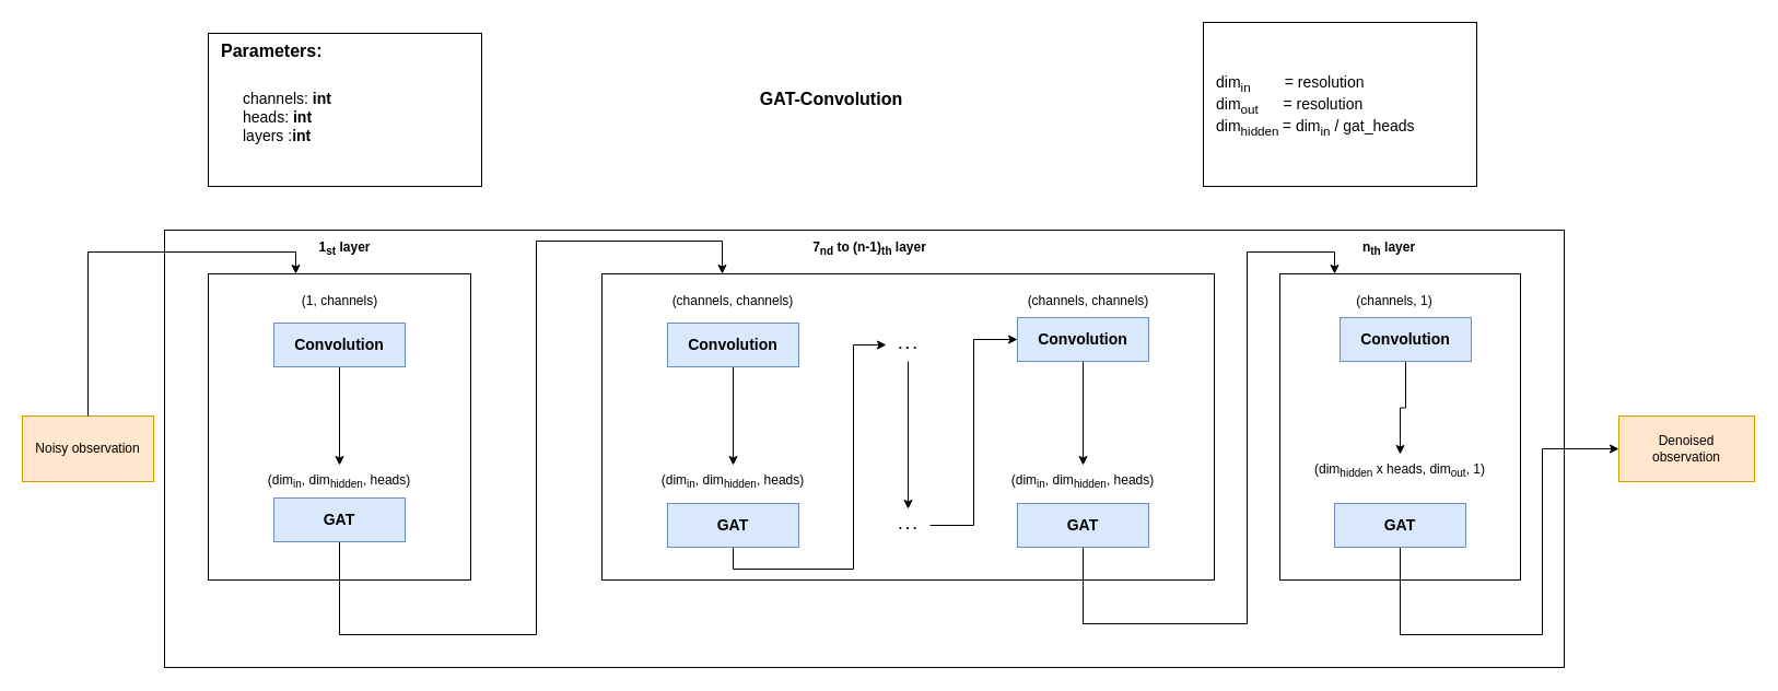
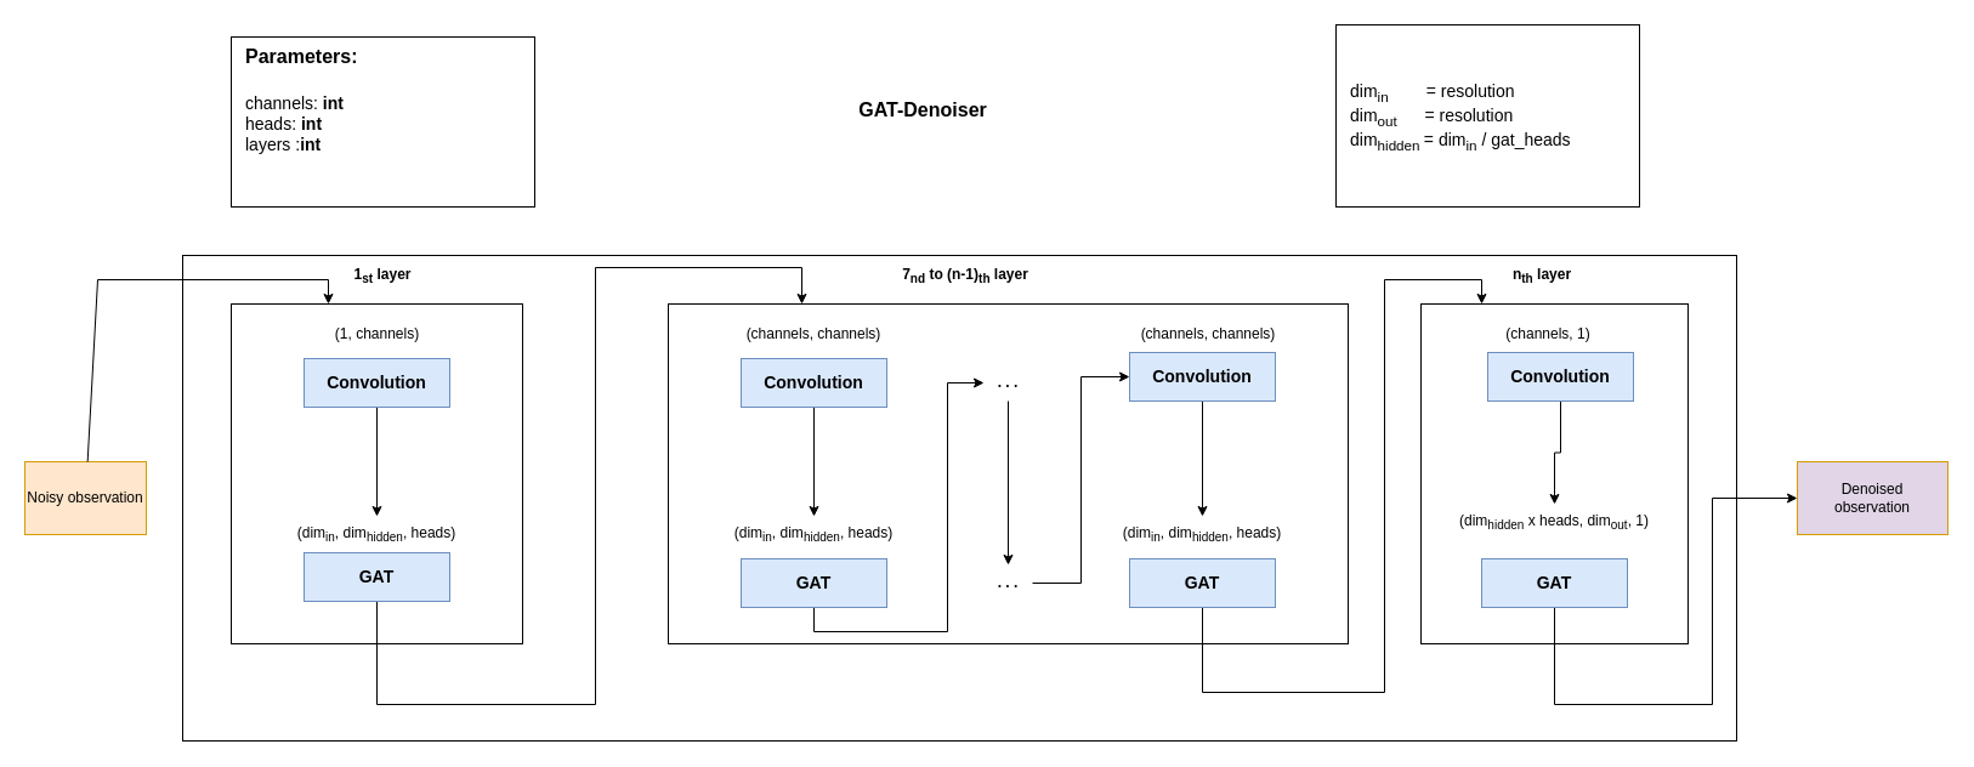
- <mxCell id="5" value="GAT-Convolution" style="text;html=1;strokeColor=none;fillColor=none;align=center;verticalAlign=middle;whiteSpace=wrap;rounded=0;fontStyle=1;fontSize=16;" parent="1" vertex="1"><mxGeometry x="660" y="70" width="200" height="40" as="geometry" /></mxCell>
+ <mxCell id="5" value="GAT-Denoiser" style="text;html=1;strokeColor=none;fillColor=none;align=center;verticalAlign=middle;whiteSpace=wrap;rounded=0;fontStyle=1;fontSize=16;" parent="1" vertex="1"><mxGeometry x="660" y="70" width="200" height="40" as="geometry" /></mxCell>
- <mxCell id="16" value="channels: &lt;b&gt;int&lt;/b&gt;&lt;br&gt;heads: &lt;b&gt;int&lt;/b&gt;&lt;br&gt;layers :&lt;b&gt;int&lt;br&gt;&lt;br&gt;&lt;/b&gt;" style="text;whiteSpace=wrap;html=1;fontSize=14;" vertex="1" parent="1"><mxGeometry x="220" y="75" width="200" height="60" as="geometry" /></mxCell>
+ <mxCell id="16" value="channels: &lt;b&gt;int&lt;/b&gt;&lt;br&gt;heads: &lt;b&gt;int&lt;/b&gt;&lt;br&gt;layers :&lt;b&gt;int&lt;br&gt;&lt;br&gt;&lt;/b&gt;" style="text;whiteSpace=wrap;html=1;fontSize=14;" vertex="1" parent="1"><mxGeometry x="200" y="70" width="200" height="60" as="geometry" /></mxCell>
- <mxCell id="6" value="Noisy observation" style="rounded=0;whiteSpace=wrap;html=1;fillColor=#ffe6cc;strokeColor=#d79b00;" parent="1" vertex="1"><mxGeometry x="20" y="380" width="120" height="60" as="geometry" /></mxCell>
+ <mxCell id="6" value="Noisy observation" style="rounded=0;whiteSpace=wrap;html=1;fillColor=#ffe6cc;strokeColor=#d79b00;" parent="1" vertex="1"><mxGeometry x="20" y="380" width="100" height="60" as="geometry" /></mxCell>
- <mxCell id="47" value="Denoised &lt;br&gt;observation" style="rounded=0;whiteSpace=wrap;html=1;fillColor=#ffe6cc;strokeColor=#d79b00;" vertex="1" parent="1"><mxGeometry x="1480" y="380" width="124" height="60" as="geometry" /></mxCell>
+ <mxCell id="47" value="Denoised &lt;br&gt;observation" style="rounded=0;whiteSpace=wrap;html=1;fillColor=#e1d5e7;strokeColor=#d79b00;" vertex="1" parent="1"><mxGeometry x="1480" y="380" width="124" height="60" as="geometry" /></mxCell>
